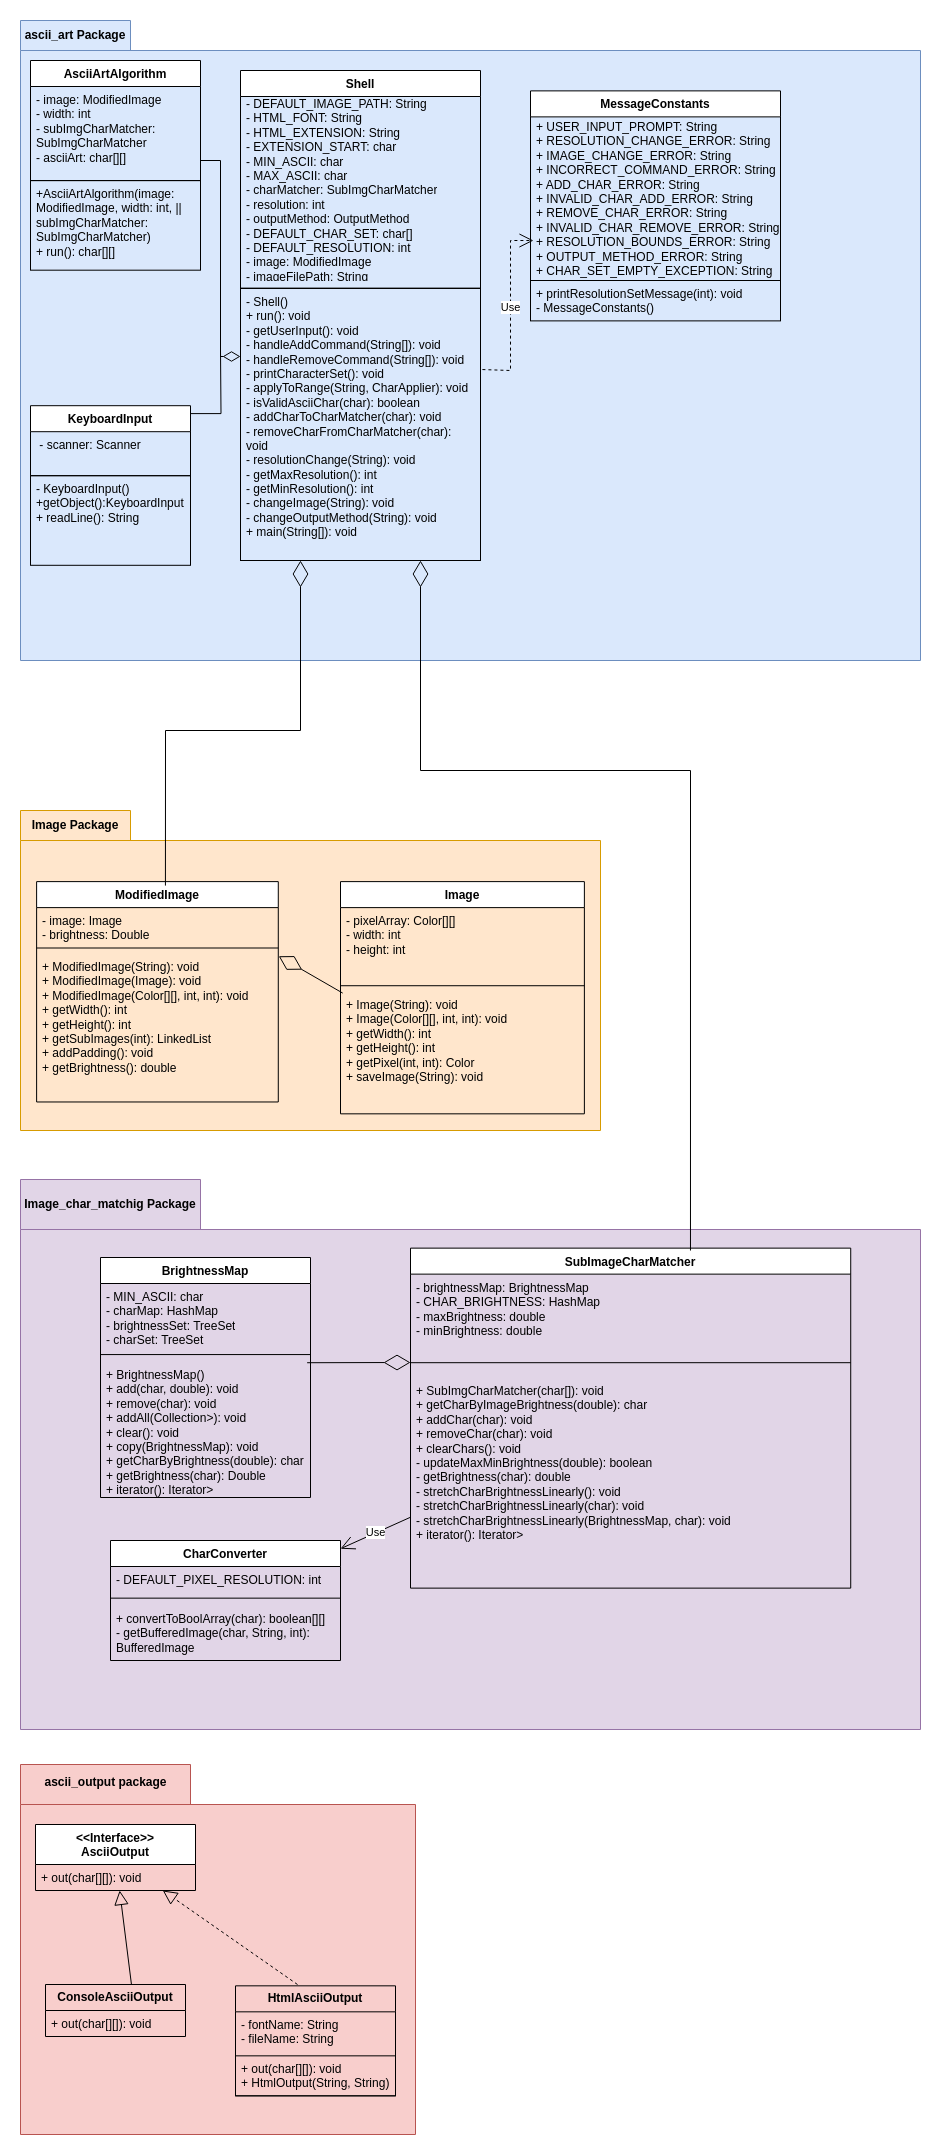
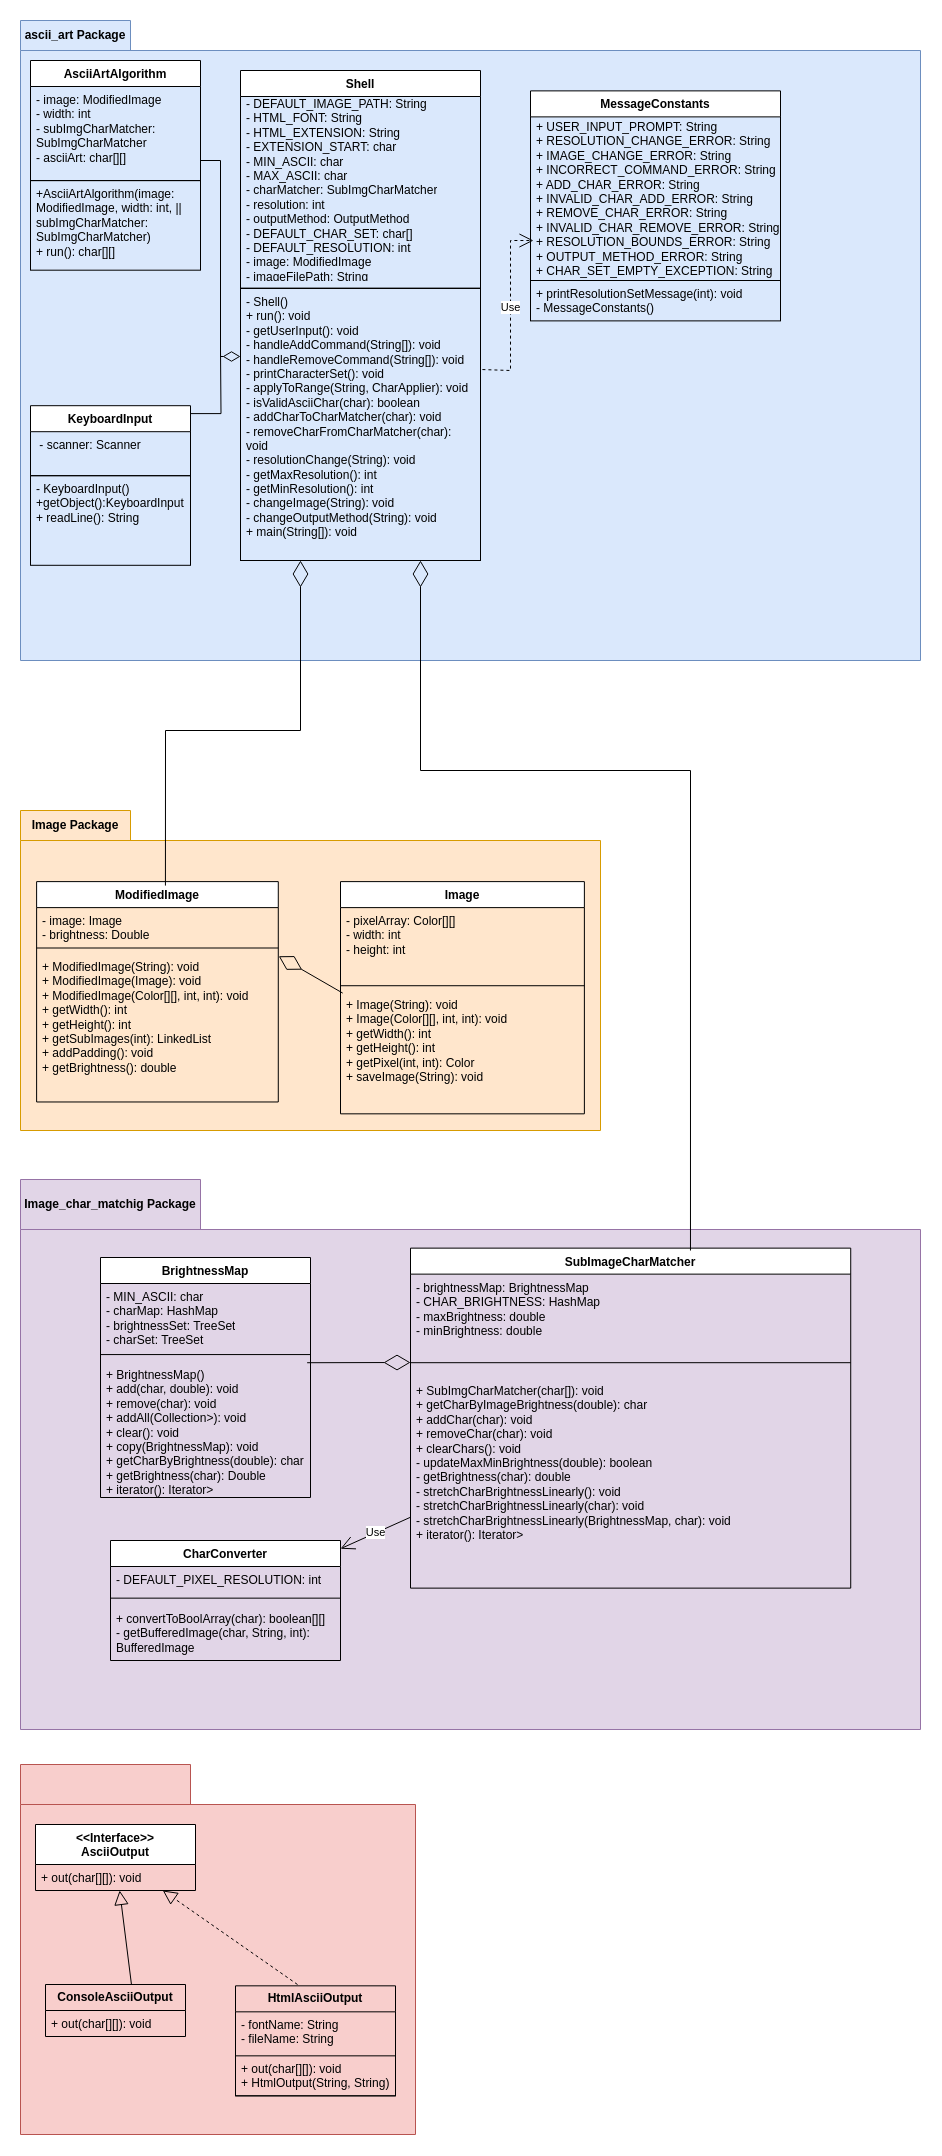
- <mxCell id="52" value="ascii_output package" style="text;align=center;fontStyle=1;verticalAlign=middle;spacingLeft=3;spacingRight=3;strokeColor=none;rotatable=1;points=[[0,0.5],[1,0.5]];portConstraint=eastwest;html=1;movable=1;resizable=1;deletable=1;editable=1;locked=0;connectable=1;" parent="1" vertex="1"><mxGeometry x="25" y="1764" width="160" height="36" as="geometry" /></mxCell>
